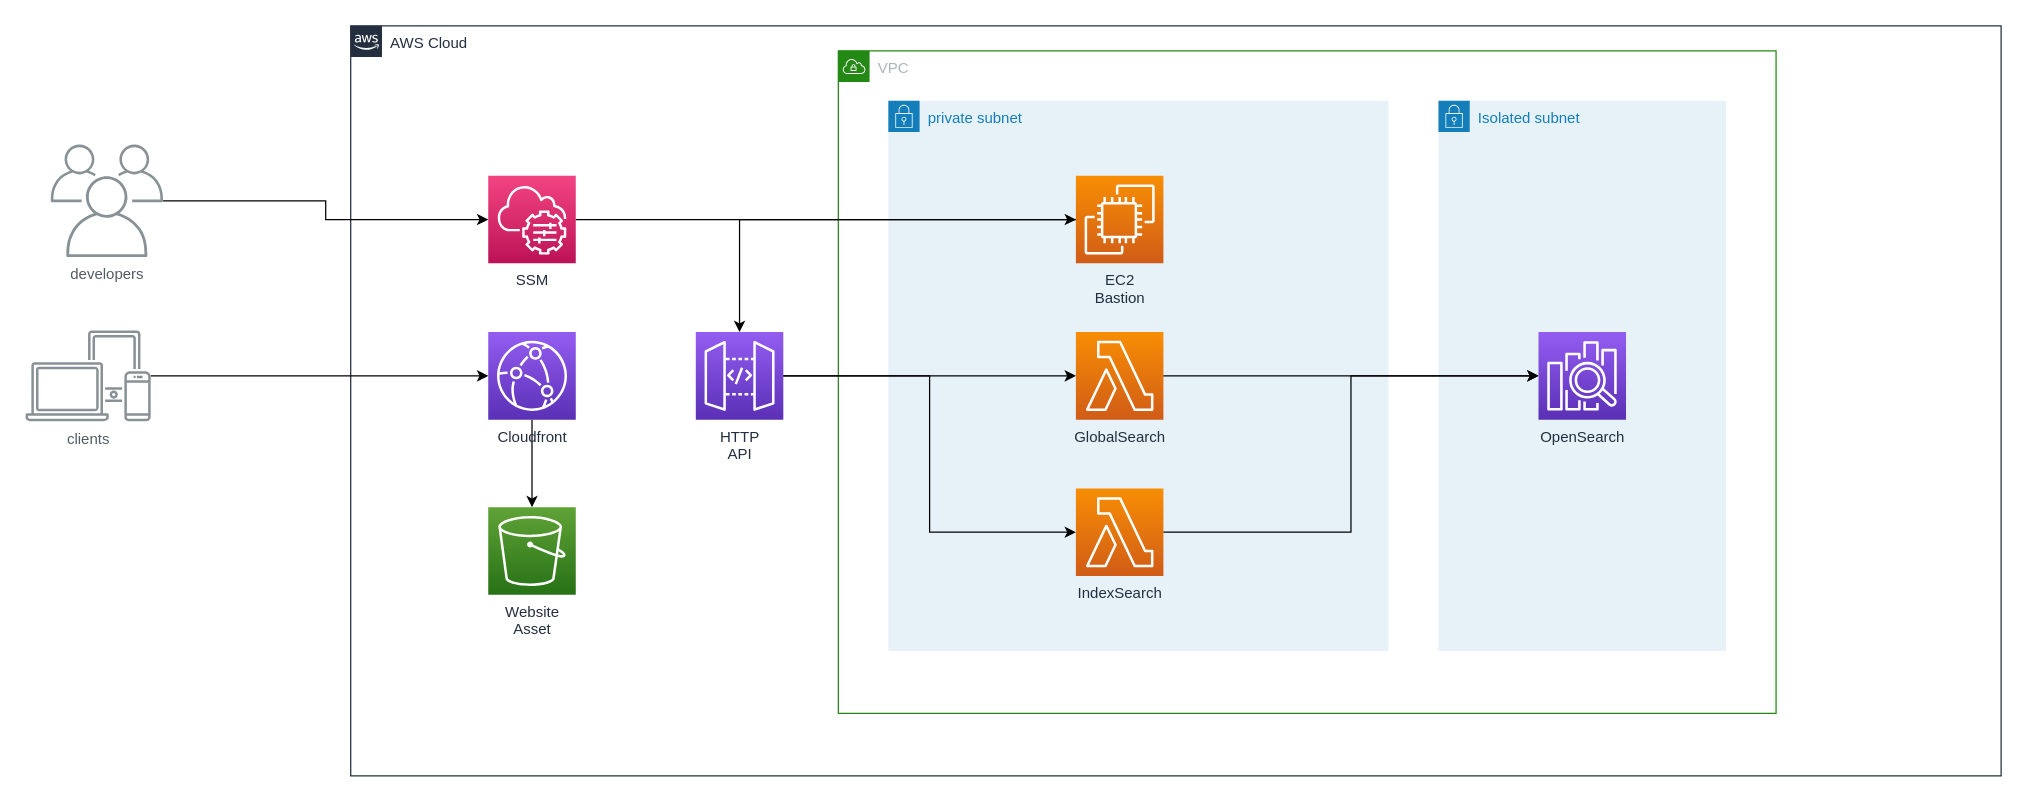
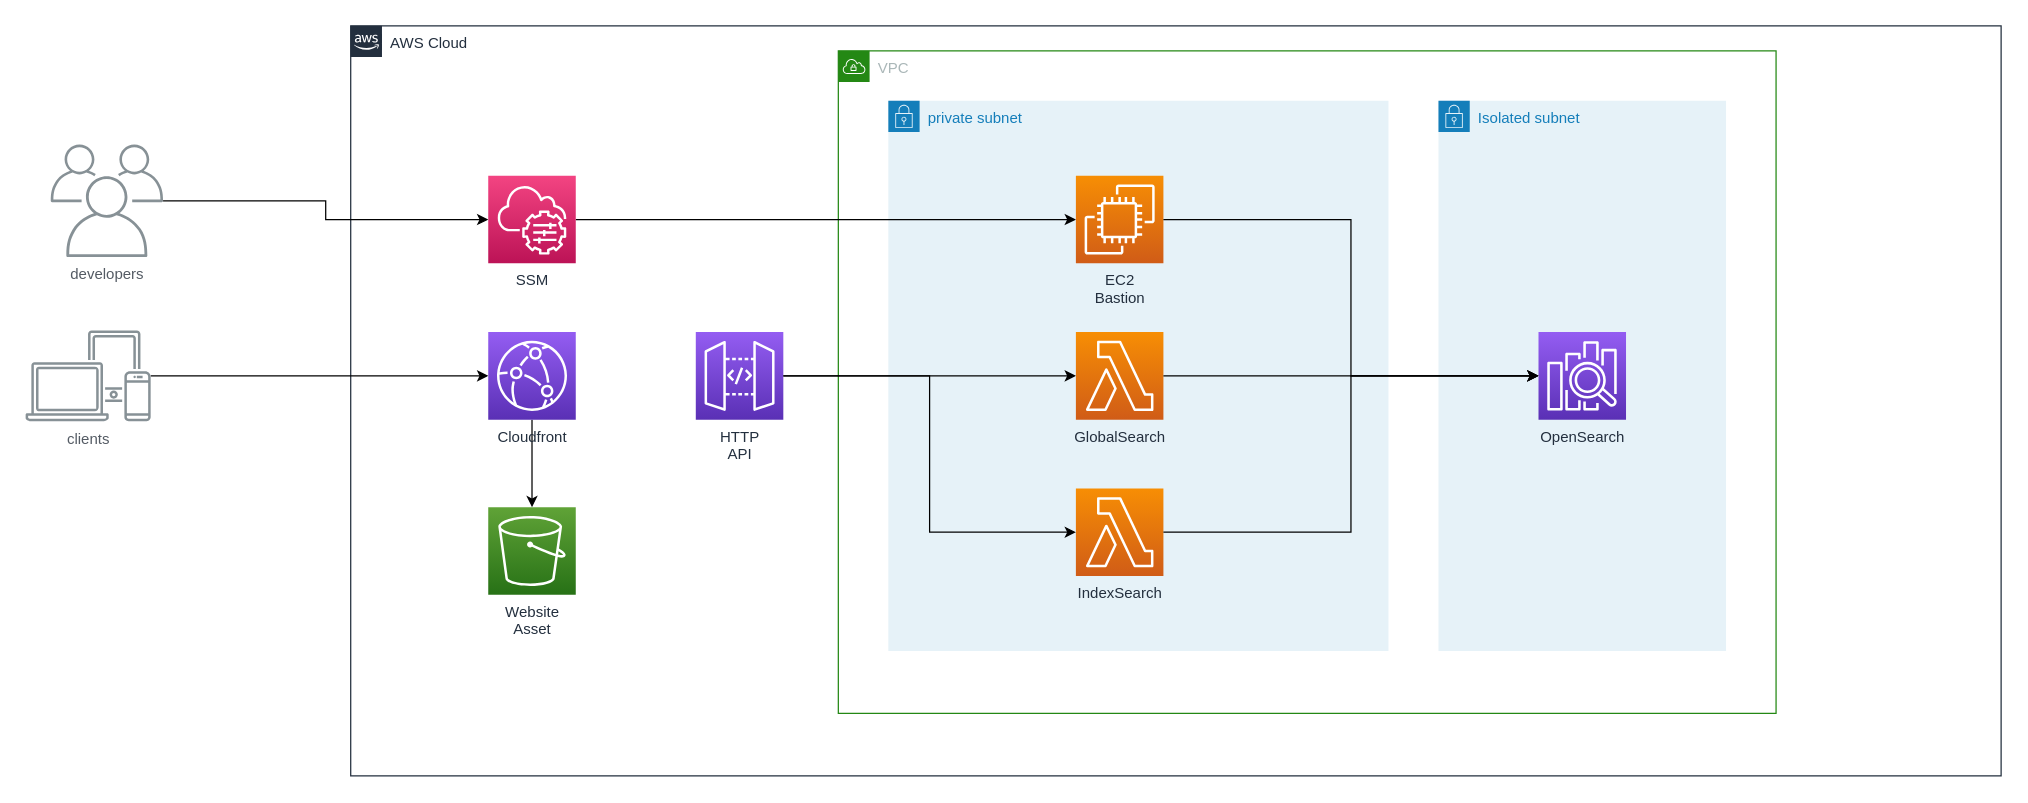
- <mxCell id="16" style="edgeStyle=orthogonalEdgeStyle;rounded=0;orthogonalLoop=1;jettySize=auto;html=1;" edge="1" parent="7" source="11" target="6"><mxGeometry relative="1" as="geometry" /></mxCell>
+ <mxCell id="16" style="edgeStyle=orthogonalEdgeStyle;rounded=0;orthogonalLoop=1;jettySize=auto;html=1;entryX=0;entryY=0.5;entryDx=0;entryDy=0;entryPerimeter=0;" edge="1" parent="7" source="11" target="13"><mxGeometry relative="1" as="geometry" /></mxCell>
